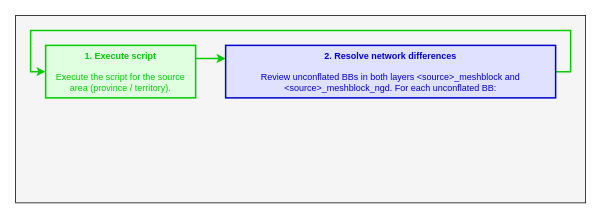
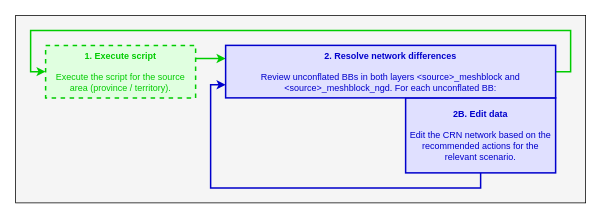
- <mxCell id="4" value="&lt;font&gt;&lt;b&gt;1. Execute script&lt;/b&gt;&lt;br&gt;&lt;br&gt;Execute the script for the source area (province / territory).&lt;/font&gt;" style="rounded=0;whiteSpace=wrap;html=1;strokeColor=#00CC00;strokeWidth=2;fillColor=#E0FFE0;align=center;verticalAlign=middle;fontColor=#00CC00;" parent="1" vertex="1"><mxGeometry x="60" y="60" width="200" height="70" as="geometry" /></mxCell>
+ <mxCell id="4" value="&lt;font&gt;&lt;b&gt;1. Execute script&lt;/b&gt;&lt;br&gt;&lt;br&gt;Execute the script for the source area (province / territory).&lt;/font&gt;" style="rounded=0;whiteSpace=wrap;html=1;strokeColor=#00CC00;strokeWidth=2;fillColor=#E0FFE0;align=center;verticalAlign=middle;fontColor=#00CC00;dashed=1;" parent="1" vertex="1"><mxGeometry x="60" y="60" width="200" height="70" as="geometry" /></mxCell>
+ <mxCell id="6" value="&lt;font&gt;&lt;b&gt;2B. Edit data&lt;/b&gt;&lt;br&gt;&lt;br&gt;Edit the CRN network based on the recommended actions for the relevant scenario.&lt;/font&gt;" style="rounded=0;whiteSpace=wrap;html=1;strokeColor=#0000CC;strokeWidth=2;fillColor=#E0E0FF;align=center;verticalAlign=middle;fontColor=#0000CC;" parent="1" vertex="1"><mxGeometry x="540" y="130" width="200" height="100" as="geometry" /></mxCell>
+ <mxCell id="5" style="edgeStyle=orthogonalEdgeStyle;rounded=0;orthogonalLoop=1;jettySize=auto;html=1;entryX=0;entryY=0.75;entryDx=0;entryDy=0;strokeColor=#0000CC;strokeWidth=2;" parent="1" source="6" target="8" edge="1"><mxGeometry relative="1" as="geometry"><Array as="points"><mxPoint x="640" y="250" /><mxPoint x="280" y="250" /><mxPoint x="280" y="113" /></Array></mxGeometry></mxCell>
